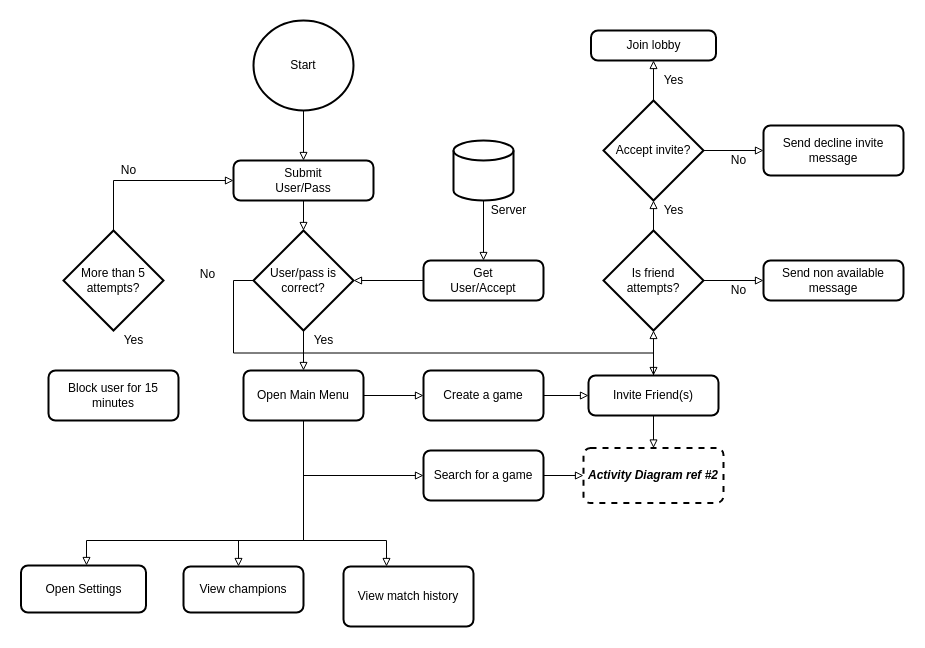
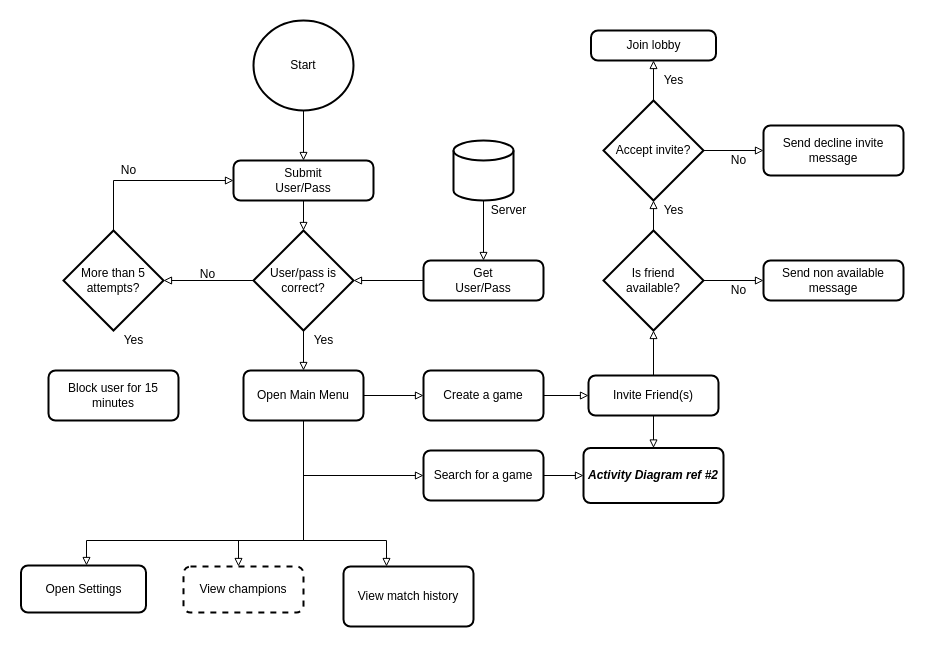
- <mxCell id="10" value="Get&lt;br&gt;User/Accept" style="rounded=1;whiteSpace=wrap;html=1;absoluteArcSize=1;arcSize=14;strokeWidth=2;" vertex="1" parent="1"><mxGeometry x="423" y="260" width="120" height="40" as="geometry" /></mxCell>
+ <mxCell id="10" value="Get&lt;br&gt;User/Pass" style="rounded=1;whiteSpace=wrap;html=1;absoluteArcSize=1;arcSize=14;strokeWidth=2;" vertex="1" parent="1"><mxGeometry x="423" y="260" width="120" height="40" as="geometry" /></mxCell>
- <mxCell id="35" value="Is friend attempts?" style="strokeWidth=2;html=1;shape=mxgraph.flowchart.decision;whiteSpace=wrap;" vertex="1" parent="1"><mxGeometry x="603" y="230" width="100" height="100" as="geometry" /></mxCell>
+ <mxCell id="35" value="Is friend available?" style="strokeWidth=2;html=1;shape=mxgraph.flowchart.decision;whiteSpace=wrap;" vertex="1" parent="1"><mxGeometry x="603" y="230" width="100" height="100" as="geometry" /></mxCell>
- <mxCell id="4" style="edgeStyle=orthogonalEdgeStyle;rounded=0;orthogonalLoop=1;jettySize=auto;html=1;exitX=0;exitY=0.5;exitDx=0;exitDy=0;exitPerimeter=0;endArrow=block;endFill=0;" edge="1" parent="1" source="6" target="32"><mxGeometry relative="1" as="geometry" /></mxCell>
+ <mxCell id="4" style="edgeStyle=orthogonalEdgeStyle;rounded=0;orthogonalLoop=1;jettySize=auto;html=1;exitX=0;exitY=0.5;exitDx=0;exitDy=0;exitPerimeter=0;entryX=1;entryY=0.5;entryDx=0;entryDy=0;entryPerimeter=0;endArrow=block;endFill=0;" edge="1" parent="1" source="6" target="13"><mxGeometry relative="1" as="geometry" /></mxCell>
- <mxCell id="29" value="&lt;b&gt;&lt;i&gt;Activity Diagram ref #2&lt;/i&gt;&lt;/b&gt;" style="rounded=1;whiteSpace=wrap;html=1;absoluteArcSize=1;arcSize=14;strokeWidth=2;dashed=1;" vertex="1" parent="1"><mxGeometry x="583" y="447.5" width="140" height="55" as="geometry" /></mxCell>
+ <mxCell id="29" value="&lt;b&gt;&lt;i&gt;Activity Diagram ref #2&lt;/i&gt;&lt;/b&gt;" style="rounded=1;whiteSpace=wrap;html=1;absoluteArcSize=1;arcSize=14;strokeWidth=2;" vertex="1" parent="1"><mxGeometry x="583" y="447.5" width="140" height="55" as="geometry" /></mxCell>
- <mxCell id="47" value="View champions" style="rounded=1;whiteSpace=wrap;html=1;absoluteArcSize=1;arcSize=14;strokeWidth=2;" vertex="1" parent="1"><mxGeometry x="183" y="566" width="120" height="46" as="geometry" /></mxCell>
+ <mxCell id="47" value="View champions" style="rounded=1;whiteSpace=wrap;html=1;absoluteArcSize=1;arcSize=14;strokeWidth=2;dashed=1;" vertex="1" parent="1"><mxGeometry x="183" y="566" width="120" height="46" as="geometry" /></mxCell>
